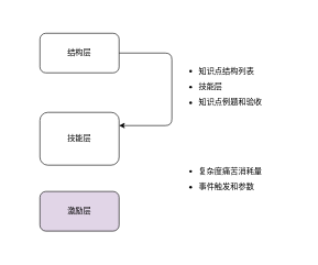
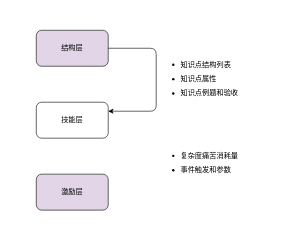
- <mxCell id="3" value="结构层" style="rounded=1;whiteSpace=wrap;html=1;" vertex="1" parent="1"><mxGeometry x="60" y="50" width="120" height="60" as="geometry" /></mxCell>
+ <mxCell id="3" value="结构层" style="rounded=1;whiteSpace=wrap;html=1;fillColor=#e1d5e7;" vertex="1" parent="1"><mxGeometry x="60" y="50" width="120" height="60" as="geometry" /></mxCell>
- <mxCell id="7" value="&lt;ul style=&quot;line-height: 2&quot;&gt;&lt;li&gt;知识点结构列表&lt;/li&gt;&lt;li&gt;技能层&lt;/li&gt;&lt;li&gt;知识点例题和验收&lt;/li&gt;&lt;/ul&gt;" style="text;strokeColor=none;fillColor=none;html=1;whiteSpace=wrap;verticalAlign=middle;overflow=hidden;spacing=1;" vertex="1" parent="1"><mxGeometry x="260" y="80" width="190" height="100" as="geometry" /></mxCell>
+ <mxCell id="7" value="&lt;ul style=&quot;line-height: 2&quot;&gt;&lt;li&gt;知识点结构列表&lt;/li&gt;&lt;li&gt;知识点属性&lt;/li&gt;&lt;li&gt;知识点例题和验收&lt;/li&gt;&lt;/ul&gt;" style="text;strokeColor=none;fillColor=none;html=1;whiteSpace=wrap;verticalAlign=middle;overflow=hidden;spacing=1;" vertex="1" parent="1"><mxGeometry x="260" y="80" width="190" height="100" as="geometry" /></mxCell>
- <mxCell id="4" value="技能层" style="rounded=1;whiteSpace=wrap;html=1;" vertex="1" parent="1"><mxGeometry x="60" y="170" width="120" height="80" as="geometry" /></mxCell>
+ <mxCell id="4" value="技能层" style="rounded=1;whiteSpace=wrap;html=1;" vertex="1" parent="1"><mxGeometry x="60" y="170" width="120" height="60" as="geometry" /></mxCell>
